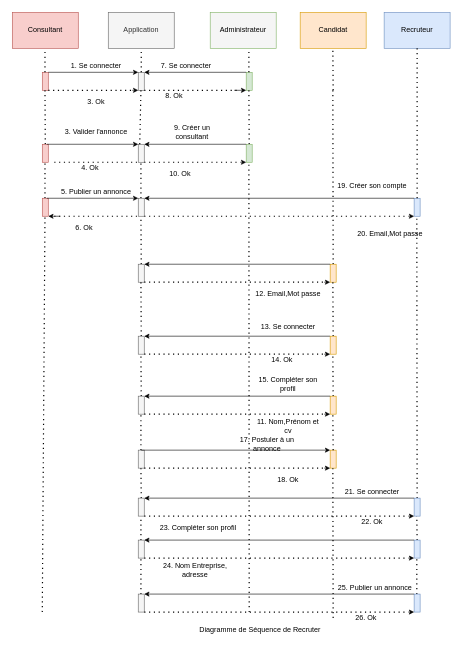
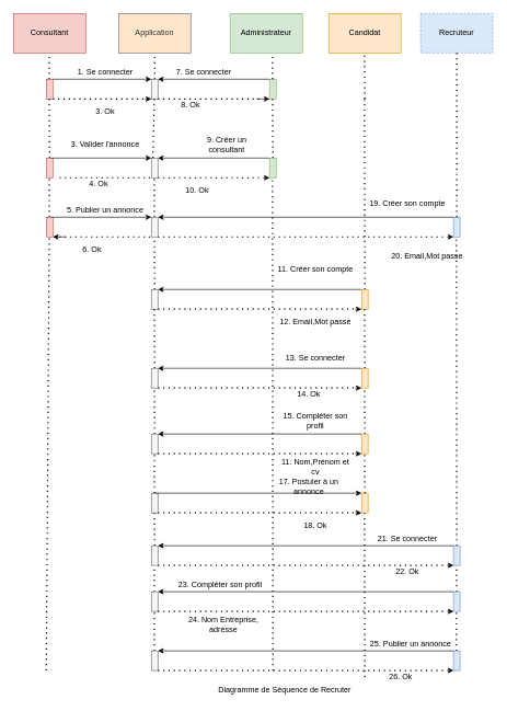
- <mxCell id="3" value="Application" style="rounded=0;whiteSpace=wrap;html=1;fillColor=#f5f5f5;strokeColor=#666666;fontColor=#333333;" vertex="1" parent="1"><mxGeometry x="180" y="20" width="110" height="60" as="geometry" /></mxCell>
+ <mxCell id="3" value="Application" style="rounded=0;whiteSpace=wrap;html=1;fillColor=#ffe6cc;strokeColor=#666666;fontColor=#333333;" vertex="1" parent="1"><mxGeometry x="180" y="20" width="110" height="60" as="geometry" /></mxCell>
- <mxCell id="5" value="Administrateur" style="rounded=0;whiteSpace=wrap;html=1;fillColor=#f5f5f5;strokeColor=#82b366;" vertex="1" parent="1"><mxGeometry x="350" y="20" width="110" height="60" as="geometry" /></mxCell>
+ <mxCell id="5" value="Administrateur" style="rounded=0;whiteSpace=wrap;html=1;fillColor=#d5e8d4;strokeColor=#82b366;" vertex="1" parent="1"><mxGeometry x="350" y="20" width="110" height="60" as="geometry" /></mxCell>
- <mxCell id="6" value="Recruteur" style="rounded=0;whiteSpace=wrap;html=1;fillColor=#dae8fc;strokeColor=#6c8ebf;" vertex="1" parent="1"><mxGeometry x="640" y="20" width="110" height="60" as="geometry" /></mxCell>
+ <mxCell id="6" value="Recruteur" style="rounded=0;whiteSpace=wrap;html=1;fillColor=#dae8fc;strokeColor=#6c8ebf;dashed=1;" vertex="1" parent="1"><mxGeometry x="640" y="20" width="110" height="60" as="geometry" /></mxCell>
- <mxCell id="50" value="9. Créer un consultant" style="text;html=1;strokeColor=none;fillColor=none;align=center;verticalAlign=middle;whiteSpace=wrap;rounded=0;" vertex="1" parent="1"><mxGeometry x="260" y="210" width="120" height="20" as="geometry" /></mxCell>
+ <mxCell id="50" value="9. Créer un consultant" style="text;html=1;strokeColor=none;fillColor=none;align=center;verticalAlign=middle;whiteSpace=wrap;rounded=0;" vertex="1" parent="1"><mxGeometry x="285" y="210" width="120" height="20" as="geometry" /></mxCell>
+ <mxCell id="59" value="11. Créer son compte" style="text;html=1;strokeColor=none;fillColor=none;align=center;verticalAlign=middle;whiteSpace=wrap;rounded=0;" vertex="1" parent="1"><mxGeometry x="420" y="400" width="120" height="20" as="geometry" /></mxCell>
- <mxCell id="86" value="17. Postuler à un annonce" style="text;html=1;strokeColor=none;fillColor=none;align=center;verticalAlign=middle;whiteSpace=wrap;rounded=0;" vertex="1" parent="1"><mxGeometry x="385" y="730" width="120" height="20" as="geometry" /></mxCell>
+ <mxCell id="86" value="17. Postuler à un annonce" style="text;html=1;strokeColor=none;fillColor=none;align=center;verticalAlign=middle;whiteSpace=wrap;rounded=0;" vertex="1" parent="1"><mxGeometry x="410" y="730" width="120" height="20" as="geometry" /></mxCell>
- <mxCell id="111" value="23. Compléter son profil" style="text;html=1;strokeColor=none;fillColor=none;align=center;verticalAlign=middle;whiteSpace=wrap;rounded=0;" vertex="1" parent="1"><mxGeometry x="265" y="870" width="130" height="20" as="geometry" /></mxCell>
+ <mxCell id="111" value="23. Compléter son profil" style="text;html=1;strokeColor=none;fillColor=none;align=center;verticalAlign=middle;whiteSpace=wrap;rounded=0;" vertex="1" parent="1"><mxGeometry x="270" y="880" width="130" height="20" as="geometry" /></mxCell>
- <mxCell id="112" value="24. Nom Entreprise, adresse" style="text;html=1;strokeColor=none;fillColor=none;align=center;verticalAlign=middle;whiteSpace=wrap;rounded=0;" vertex="1" parent="1"><mxGeometry x="260" y="940" width="130" height="20" as="geometry" /></mxCell>
+ <mxCell id="112" value="24. Nom Entreprise, adresse" style="text;html=1;strokeColor=none;fillColor=none;align=center;verticalAlign=middle;whiteSpace=wrap;rounded=0;" vertex="1" parent="1"><mxGeometry x="275" y="940" width="130" height="20" as="geometry" /></mxCell>
